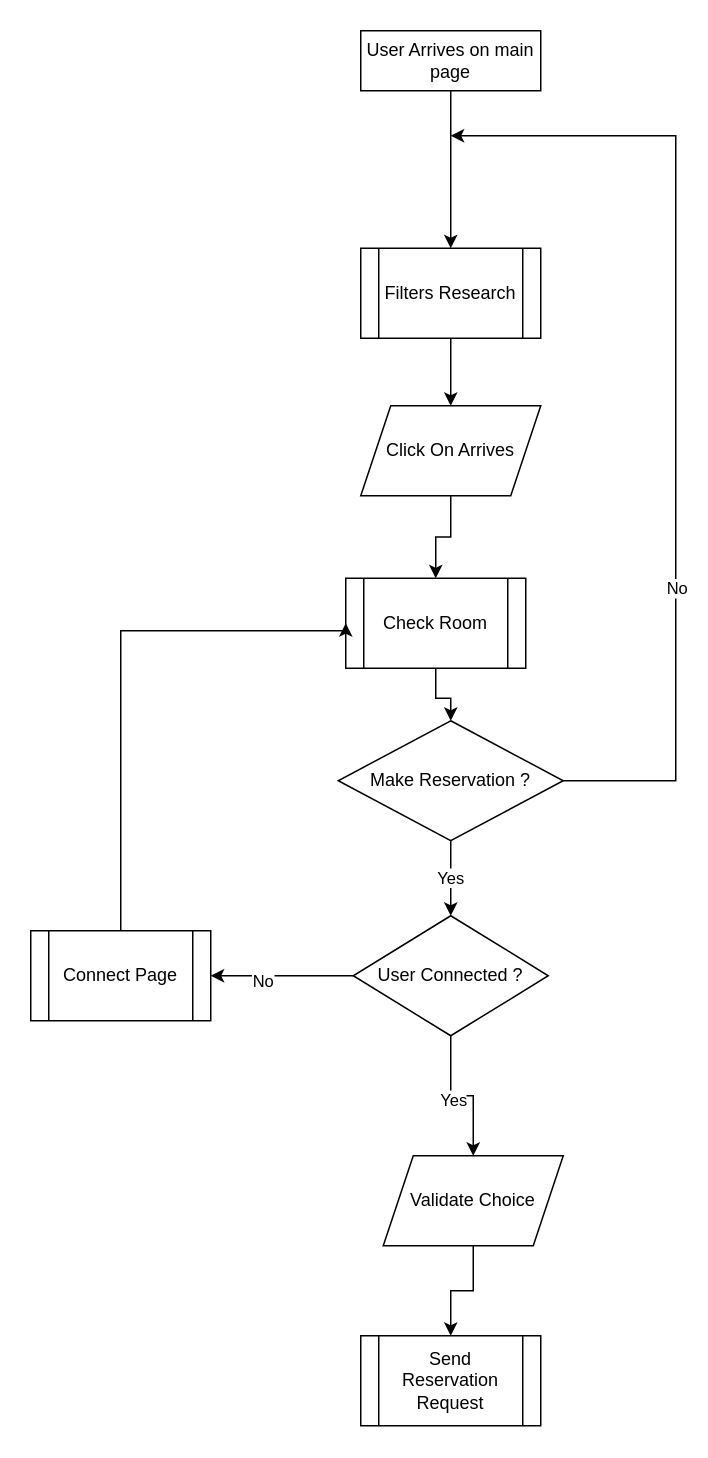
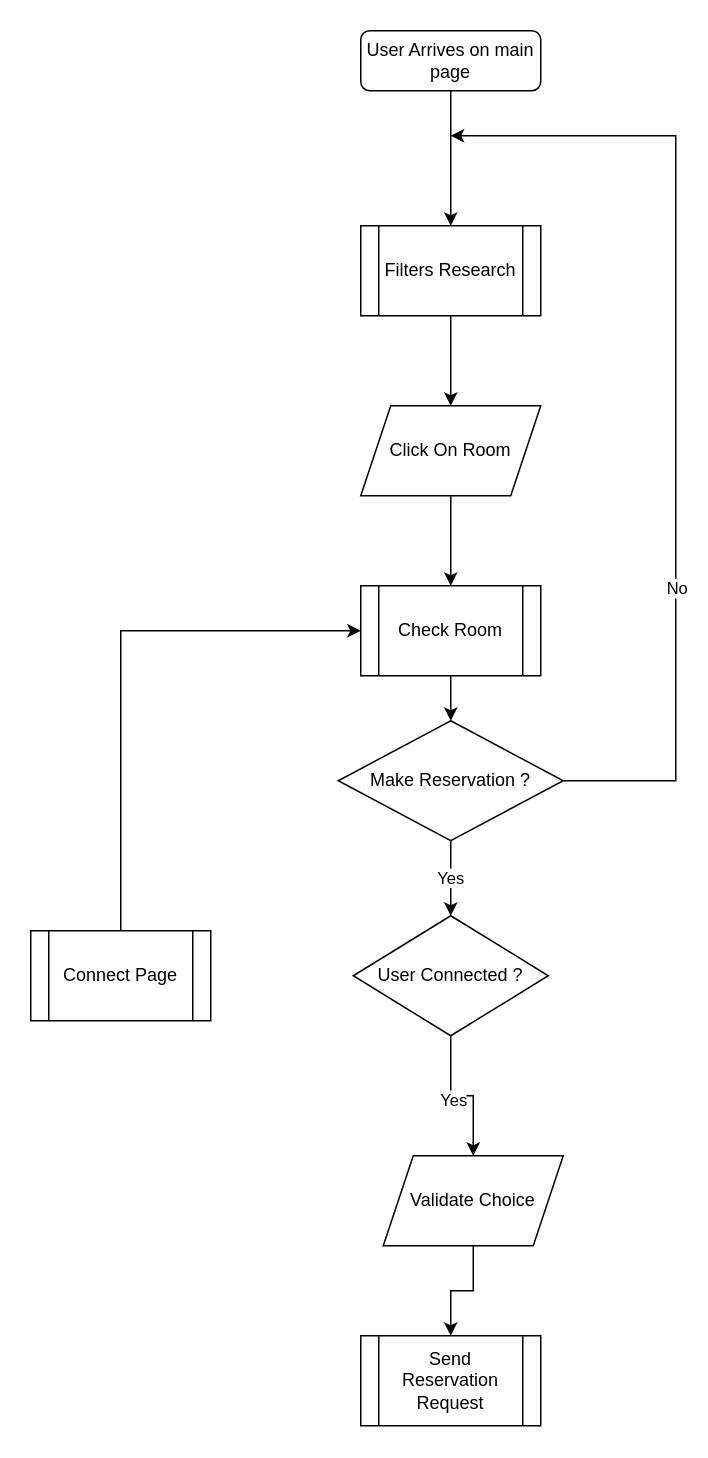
- <mxCell id="3" value="User Arrives on main page" style="whiteSpace=wrap;html=1;fontSize=12;glass=0;strokeWidth=1;shadow=0;rounded=0;" parent="1" vertex="1"><mxGeometry x="240" y="20" width="120" height="40" as="geometry" /></mxCell>
+ <mxCell id="3" value="User Arrives on main page" style="rounded=1;whiteSpace=wrap;html=1;fontSize=12;glass=0;strokeWidth=1;shadow=0;" parent="1" vertex="1"><mxGeometry x="240" y="20" width="120" height="40" as="geometry" /></mxCell>
- <mxCell id="5" value="Filters Research" style="shape=process;whiteSpace=wrap;html=1;backgroundOutline=1;" vertex="1" parent="1"><mxGeometry x="240" y="165" width="120" height="60" as="geometry" /></mxCell>
+ <mxCell id="5" value="Filters Research" style="shape=process;whiteSpace=wrap;html=1;backgroundOutline=1;" vertex="1" parent="1"><mxGeometry x="240" y="150" width="120" height="60" as="geometry" /></mxCell>
- <mxCell id="7" value="Click On Arrives" style="shape=parallelogram;perimeter=parallelogramPerimeter;whiteSpace=wrap;html=1;fixedSize=1;" vertex="1" parent="1"><mxGeometry x="240" y="270" width="120" height="60" as="geometry" /></mxCell>
+ <mxCell id="7" value="Click On Room" style="shape=parallelogram;perimeter=parallelogramPerimeter;whiteSpace=wrap;html=1;fixedSize=1;" vertex="1" parent="1"><mxGeometry x="240" y="270" width="120" height="60" as="geometry" /></mxCell>
- <mxCell id="9" value="Check Room" style="shape=process;whiteSpace=wrap;html=1;backgroundOutline=1;" vertex="1" parent="1"><mxGeometry x="230" y="385" width="120" height="60" as="geometry" /></mxCell>
+ <mxCell id="9" value="Check Room" style="shape=process;whiteSpace=wrap;html=1;backgroundOutline=1;" vertex="1" parent="1"><mxGeometry x="240" y="390" width="120" height="60" as="geometry" /></mxCell>
- <mxCell id="15" style="edgeStyle=orthogonalEdgeStyle;rounded=0;orthogonalLoop=1;jettySize=auto;html=1;" edge="1" parent="1" source="19" target="21"><mxGeometry relative="1" as="geometry" /></mxCell>
- <mxCell id="16" value="No" style="edgeLabel;html=1;align=center;verticalAlign=middle;resizable=0;points=[];" vertex="1" connectable="0" parent="15"><mxGeometry x="0.274" y="3" relative="1" as="geometry"><mxPoint as="offset" /></mxGeometry></mxCell>
